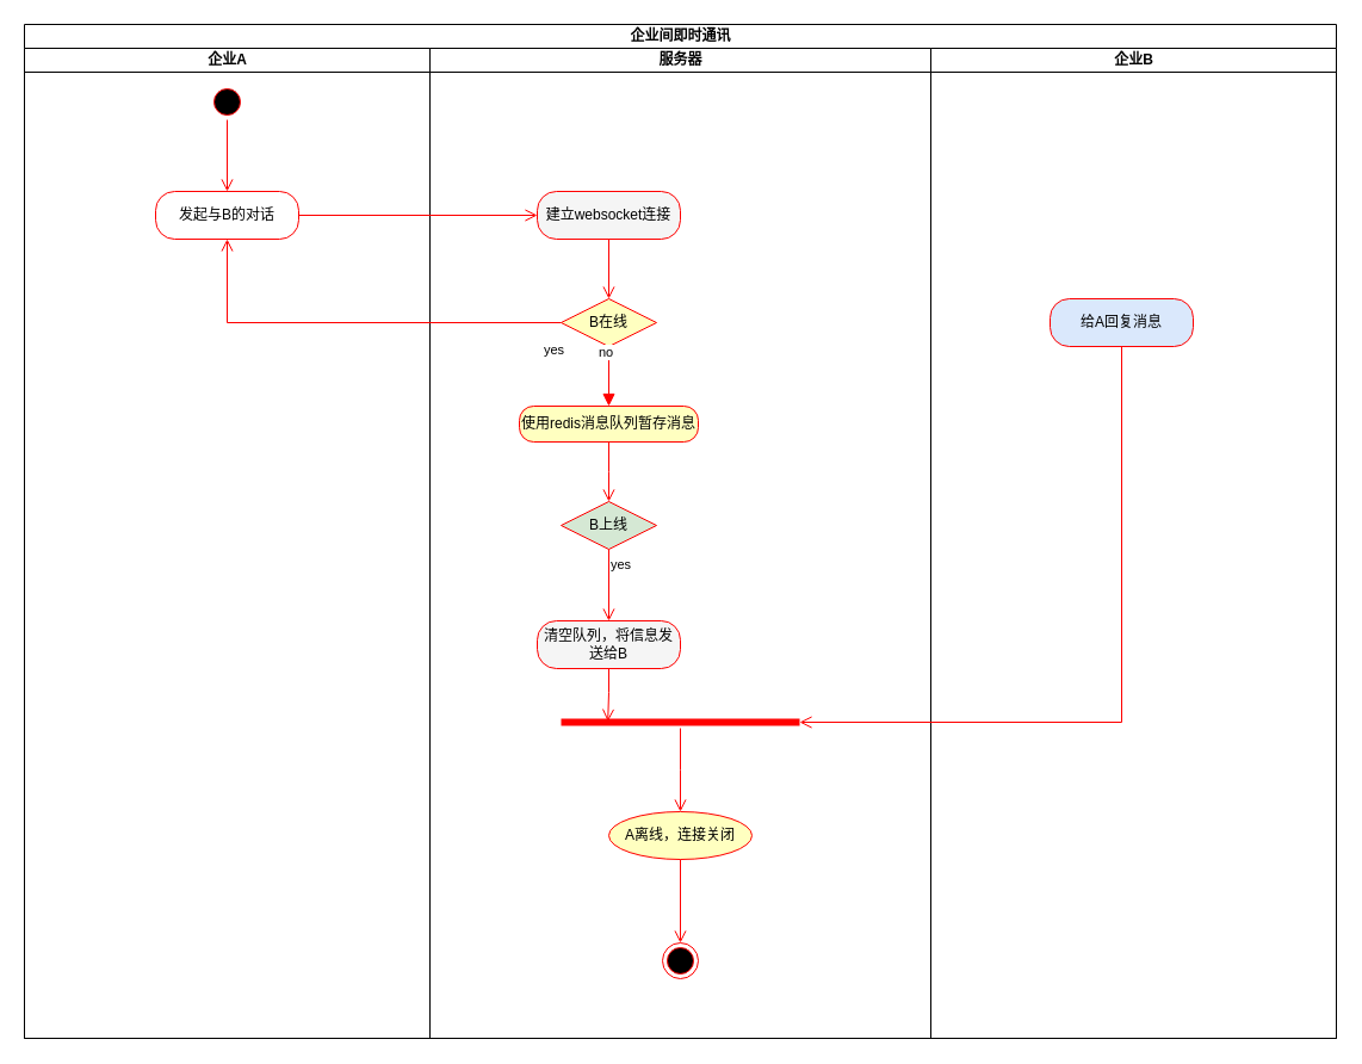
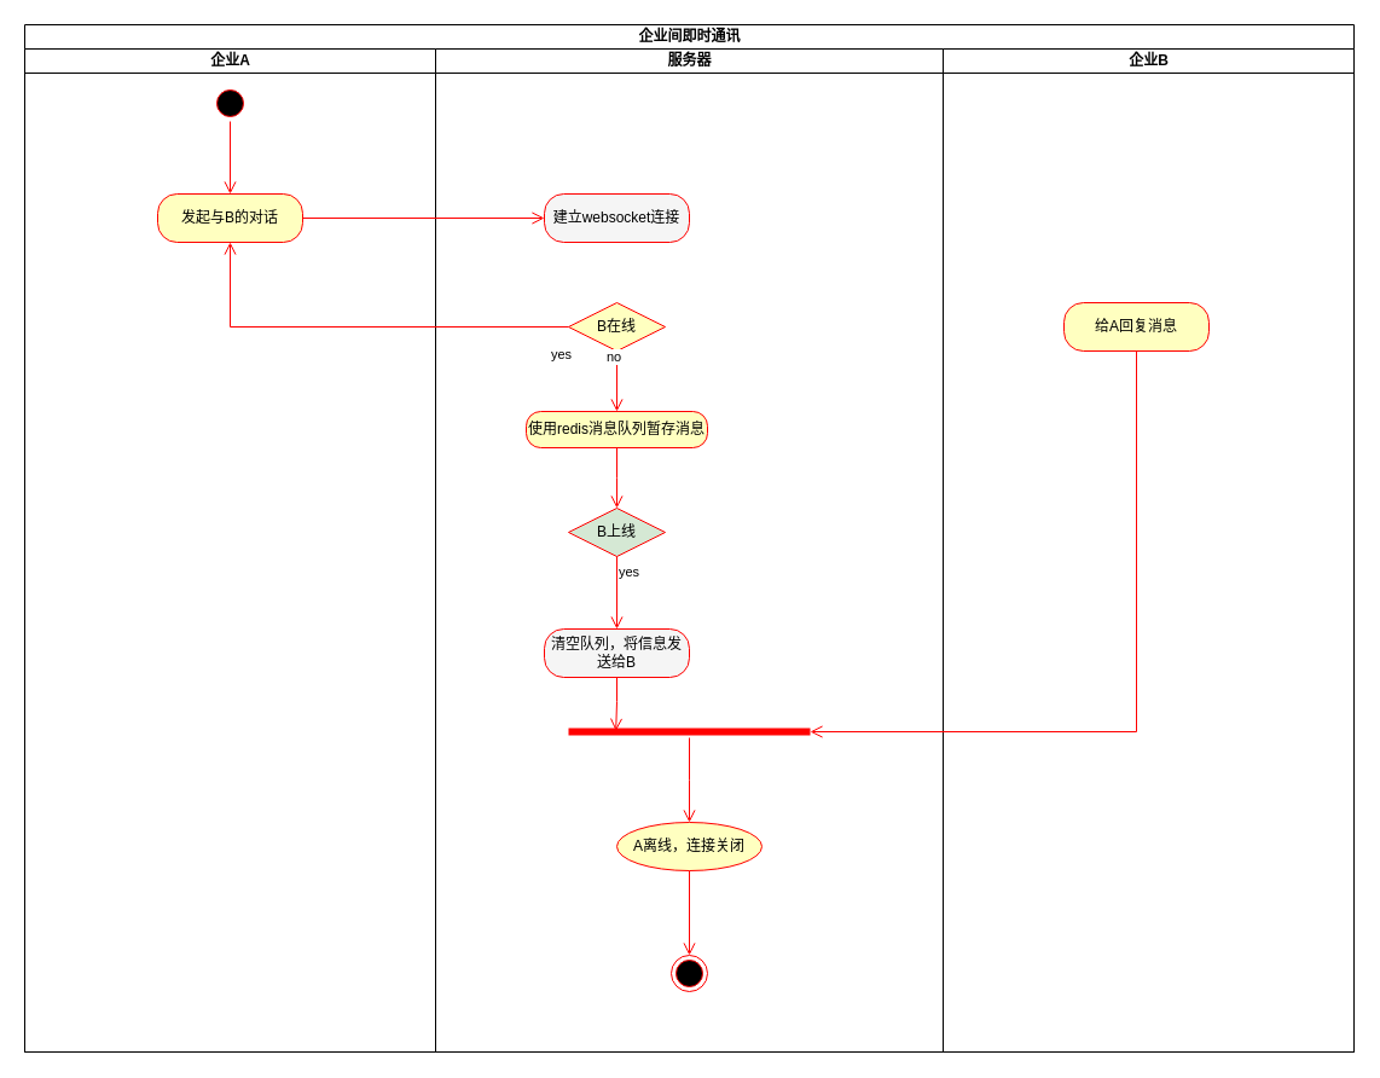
- <mxCell id="6" value="发起与B的对话" style="rounded=1;whiteSpace=wrap;html=1;arcSize=40;fontColor=#000000;fillColor=#ffffff;strokeColor=#ff0000;" vertex="1" parent="3"><mxGeometry x="110" y="120" width="120" height="40" as="geometry" /></mxCell>
+ <mxCell id="6" value="发起与B的对话" style="rounded=1;whiteSpace=wrap;html=1;arcSize=40;fontColor=#000000;fillColor=#ffffc0;strokeColor=#ff0000;" vertex="1" parent="3"><mxGeometry x="110" y="120" width="120" height="40" as="geometry" /></mxCell>
- <mxCell id="9" value="" style="edgeStyle=orthogonalEdgeStyle;html=1;verticalAlign=bottom;endArrow=open;endSize=8;strokeColor=#ff0000;rounded=0;entryX=0.5;entryY=0;entryDx=0;entryDy=0;" edge="1" source="8" parent="7" target="10"><mxGeometry relative="1" as="geometry"><mxPoint x="150" y="210" as="targetPoint" /></mxGeometry></mxCell>
- <mxCell id="24" value="给A回复消息" style="rounded=1;whiteSpace=wrap;html=1;arcSize=40;fontColor=#000000;fillColor=#dae8fc;strokeColor=#ff0000;" vertex="1" parent="23"><mxGeometry x="100" y="210" width="120" height="40" as="geometry" /></mxCell>
+ <mxCell id="24" value="给A回复消息" style="rounded=1;whiteSpace=wrap;html=1;arcSize=40;fontColor=#000000;fillColor=#ffffc0;strokeColor=#ff0000;" vertex="1" parent="23"><mxGeometry x="100" y="210" width="120" height="40" as="geometry" /></mxCell>
- <mxCell id="11" value="no" style="edgeStyle=orthogonalEdgeStyle;html=1;align=left;verticalAlign=bottom;endArrow=block;endSize=8;strokeColor=#ff0000;rounded=0;entryX=0.5;entryY=0;entryDx=0;entryDy=0;" edge="1" source="10" parent="7" target="12"><mxGeometry x="-0.432" y="-10" relative="1" as="geometry"><mxPoint x="150" y="300" as="targetPoint" /><mxPoint as="offset" /></mxGeometry></mxCell>
+ <mxCell id="11" value="no" style="edgeStyle=orthogonalEdgeStyle;html=1;align=left;verticalAlign=bottom;endArrow=open;endSize=8;strokeColor=#ff0000;rounded=0;entryX=0.5;entryY=0;entryDx=0;entryDy=0;" edge="1" source="10" parent="7" target="12"><mxGeometry x="-0.432" y="-10" relative="1" as="geometry"><mxPoint x="150" y="300" as="targetPoint" /><mxPoint as="offset" /></mxGeometry></mxCell>
